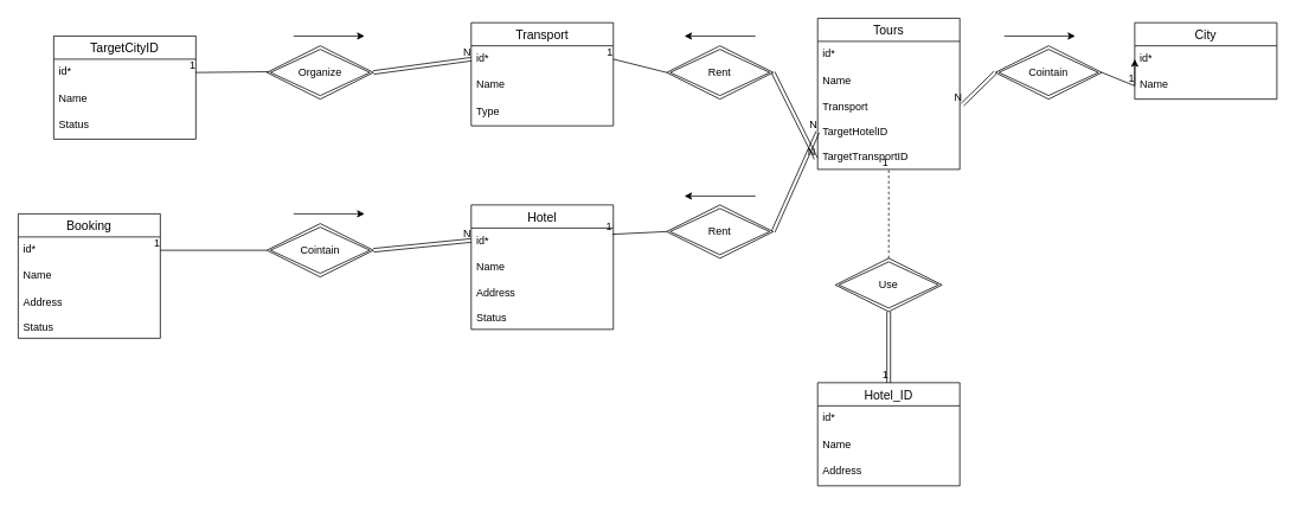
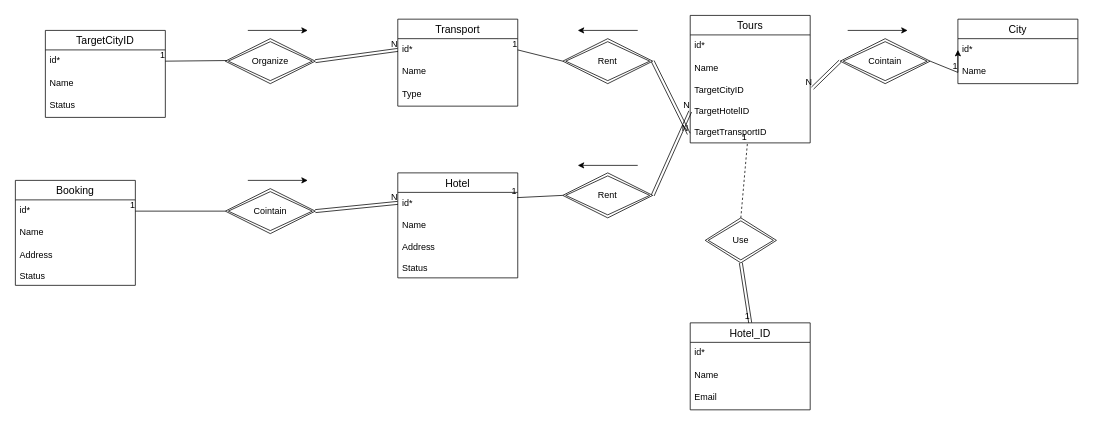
- <mxCell id="10" value="Transport&#10;&#10;TargetHotelID&#10;&#10;TargetTransportID&#10;&#10;" style="text;strokeColor=none;fillColor=none;spacingLeft=4;spacingRight=4;overflow=hidden;rotatable=0;points=[[0,0.5],[1,0.5]];portConstraint=eastwest;fontSize=12;" vertex="1" parent="7"><mxGeometry y="86" width="160" height="84" as="geometry" /></mxCell>
+ <mxCell id="10" value="TargetCityID&#10;&#10;TargetHotelID&#10;&#10;TargetTransportID&#10;&#10;" style="text;strokeColor=none;fillColor=none;spacingLeft=4;spacingRight=4;overflow=hidden;rotatable=0;points=[[0,0.5],[1,0.5]];portConstraint=eastwest;fontSize=12;" vertex="1" parent="7"><mxGeometry y="86" width="160" height="84" as="geometry" /></mxCell>
- <mxCell id="6" value="Use" style="shape=rhombus;double=1;perimeter=rhombusPerimeter;whiteSpace=wrap;html=1;align=center;" vertex="1" parent="1"><mxGeometry x="940" y="290" width="120" height="60" as="geometry" /></mxCell>
+ <mxCell id="6" value="Use" style="shape=rhombus;double=1;perimeter=rhombusPerimeter;whiteSpace=wrap;html=1;align=center;" vertex="1" parent="1"><mxGeometry x="940" y="290" width="95" height="60" as="geometry" /></mxCell>
- <mxCell id="5" value="Address" style="text;strokeColor=none;fillColor=none;spacingLeft=4;spacingRight=4;overflow=hidden;rotatable=0;points=[[0,0.5],[1,0.5]];portConstraint=eastwest;fontSize=12;" vertex="1" parent="2"><mxGeometry y="86" width="160" height="30" as="geometry" /></mxCell>
+ <mxCell id="5" value="Email" style="text;strokeColor=none;fillColor=none;spacingLeft=4;spacingRight=4;overflow=hidden;rotatable=0;points=[[0,0.5],[1,0.5]];portConstraint=eastwest;fontSize=12;" vertex="1" parent="2"><mxGeometry y="86" width="160" height="30" as="geometry" /></mxCell>
